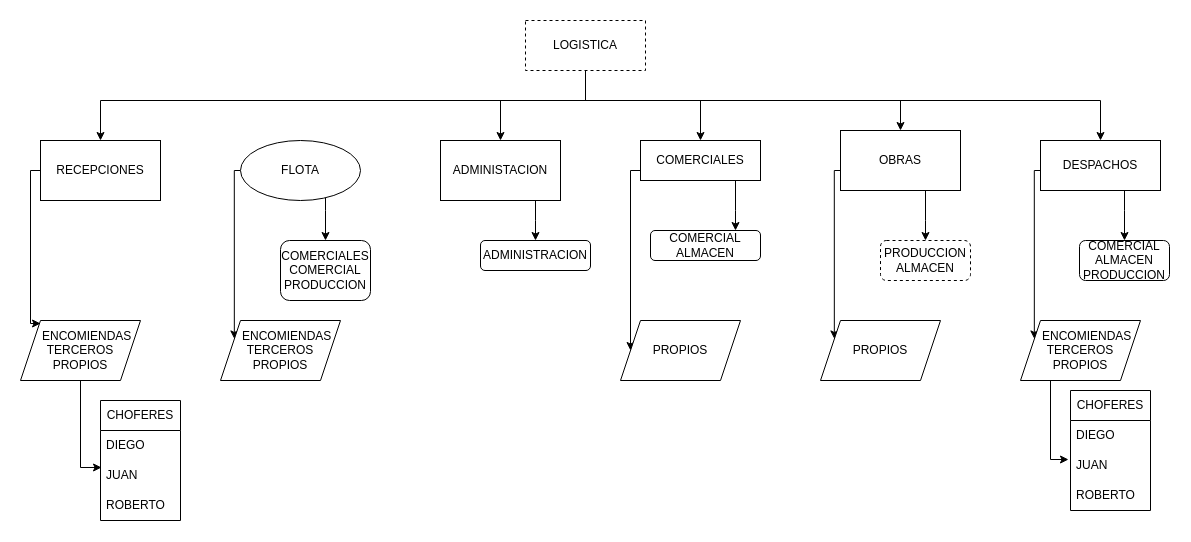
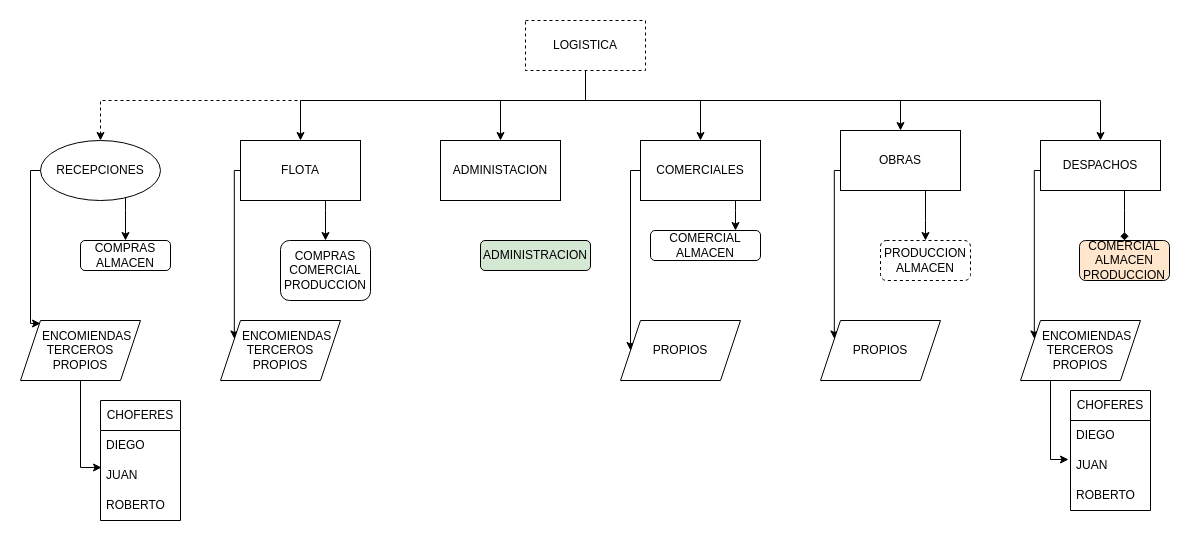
- <mxCell id="3" style="edgeStyle=orthogonalEdgeStyle;rounded=0;orthogonalLoop=1;jettySize=auto;html=1;entryX=0.5;entryY=0;entryDx=0;entryDy=0;" edge="1" parent="1" source="8" target="10"><mxGeometry relative="1" as="geometry"><Array as="points"><mxPoint x="585" y="100" /><mxPoint x="100" y="100" /></Array></mxGeometry></mxCell>
+ <mxCell id="3" style="edgeStyle=orthogonalEdgeStyle;rounded=0;orthogonalLoop=1;jettySize=auto;html=1;entryX=0.5;entryY=0;entryDx=0;entryDy=0;dashed=1;" edge="1" parent="1" source="8" target="10"><mxGeometry relative="1" as="geometry"><Array as="points"><mxPoint x="585" y="100" /><mxPoint x="100" y="100" /></Array></mxGeometry></mxCell>
+ <mxCell id="7" style="edgeStyle=orthogonalEdgeStyle;rounded=0;orthogonalLoop=1;jettySize=auto;html=1;entryX=0.5;entryY=0;entryDx=0;entryDy=0;" edge="1" parent="1" source="8" target="16"><mxGeometry relative="1" as="geometry"><Array as="points"><mxPoint x="585" y="100" /><mxPoint x="300" y="100" /></Array></mxGeometry></mxCell>
- <mxCell id="21" value="COMERCIALES" style="rounded=0;whiteSpace=wrap;html=1;" vertex="1" parent="1"><mxGeometry x="640" y="140" width="120" height="40" as="geometry" /></mxCell>
+ <mxCell id="21" value="COMERCIALES" style="rounded=0;whiteSpace=wrap;html=1;" vertex="1" parent="1"><mxGeometry x="640" y="140" width="120" height="60" as="geometry" /></mxCell>
- <mxCell id="10" value="RECEPCIONES" style="rounded=0;whiteSpace=wrap;html=1;" vertex="1" parent="1"><mxGeometry x="40" y="140" width="120" height="60" as="geometry" /></mxCell>
+ <mxCell id="10" value="RECEPCIONES" style="ellipse;whiteSpace=wrap;html=1;" vertex="1" parent="1"><mxGeometry x="40" y="140" width="120" height="60" as="geometry" /></mxCell>
- <mxCell id="16" value="FLOTA" style="ellipse;whiteSpace=wrap;html=1;" vertex="1" parent="1"><mxGeometry x="240" y="140" width="120" height="60" as="geometry" /></mxCell>
+ <mxCell id="16" value="FLOTA" style="rounded=0;whiteSpace=wrap;html=1;" vertex="1" parent="1"><mxGeometry x="240" y="140" width="120" height="60" as="geometry" /></mxCell>
+ <mxCell id="9" value="" style="edgeStyle=orthogonalEdgeStyle;rounded=0;orthogonalLoop=1;jettySize=auto;html=1;" edge="1" parent="1" source="10" target="25"><mxGeometry relative="1" as="geometry"><Array as="points"><mxPoint x="125" y="210" /><mxPoint x="125" y="210" /></Array></mxGeometry></mxCell>
- <mxCell id="17" value="" style="edgeStyle=orthogonalEdgeStyle;rounded=0;orthogonalLoop=1;jettySize=auto;html=1;" edge="1" parent="1" source="18" target="27"><mxGeometry relative="1" as="geometry"><Array as="points"><mxPoint x="535" y="220" /><mxPoint x="535" y="220" /></Array></mxGeometry></mxCell>
- <mxCell id="11" value="" style="edgeStyle=orthogonalEdgeStyle;rounded=0;orthogonalLoop=1;jettySize=auto;html=1;" edge="1" parent="1" source="13" target="30"><mxGeometry relative="1" as="geometry"><Array as="points"><mxPoint x="1124" y="210" /><mxPoint x="1124" y="210" /></Array></mxGeometry></mxCell>
+ <mxCell id="11" value="" style="edgeStyle=orthogonalEdgeStyle;rounded=0;orthogonalLoop=1;jettySize=auto;html=1;endArrow=diamond;" edge="1" parent="1" source="13" target="30"><mxGeometry relative="1" as="geometry"><Array as="points"><mxPoint x="1124" y="210" /><mxPoint x="1124" y="210" /></Array></mxGeometry></mxCell>
+ <mxCell id="25" value="COMPRAS&lt;div&gt;ALMACEN&lt;/div&gt;" style="rounded=1;whiteSpace=wrap;html=1;" vertex="1" parent="1"><mxGeometry x="80" y="240" width="90" height="30" as="geometry" /></mxCell>
- <mxCell id="27" value="ADMINISTRACION" style="rounded=1;whiteSpace=wrap;html=1;" vertex="1" parent="1"><mxGeometry x="480" y="240" width="110" height="30" as="geometry" /></mxCell>
+ <mxCell id="27" value="ADMINISTRACION" style="rounded=1;whiteSpace=wrap;html=1;fillColor=#d5e8d4;" vertex="1" parent="1"><mxGeometry x="480" y="240" width="110" height="30" as="geometry" /></mxCell>
- <mxCell id="30" value="COMERCIAL&lt;div&gt;ALMACEN&lt;/div&gt;&lt;div&gt;PRODUCCION&lt;/div&gt;" style="rounded=1;whiteSpace=wrap;html=1;" vertex="1" parent="1"><mxGeometry x="1079" y="240" width="90" height="40" as="geometry" /></mxCell>
+ <mxCell id="30" value="COMERCIAL&lt;div&gt;ALMACEN&lt;/div&gt;&lt;div&gt;PRODUCCION&lt;/div&gt;" style="rounded=1;whiteSpace=wrap;html=1;fillColor=#ffe6cc;" vertex="1" parent="1"><mxGeometry x="1079" y="240" width="90" height="40" as="geometry" /></mxCell>
- <mxCell id="26" value="COMERCIALES&lt;br&gt;COMERCIAL&lt;br&gt;PRODUCCION" style="rounded=1;whiteSpace=wrap;html=1;" vertex="1" parent="1"><mxGeometry x="280" y="240" width="90" height="60" as="geometry" /></mxCell>
+ <mxCell id="26" value="COMPRAS&lt;br&gt;COMERCIAL&lt;br&gt;PRODUCCION" style="rounded=1;whiteSpace=wrap;html=1;" vertex="1" parent="1"><mxGeometry x="280" y="240" width="90" height="60" as="geometry" /></mxCell>
